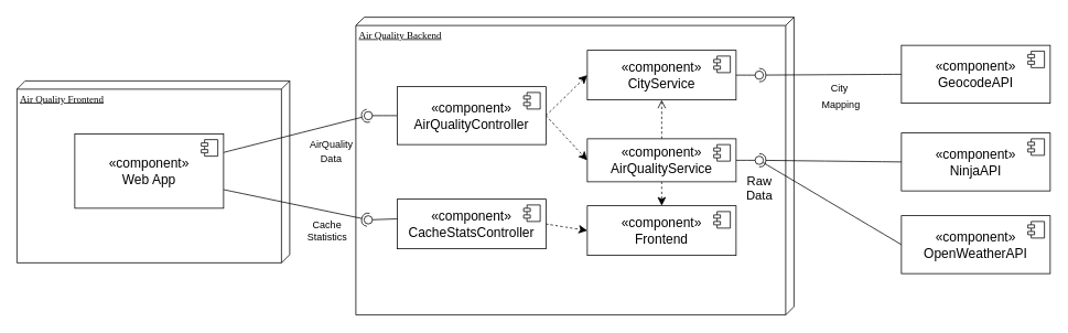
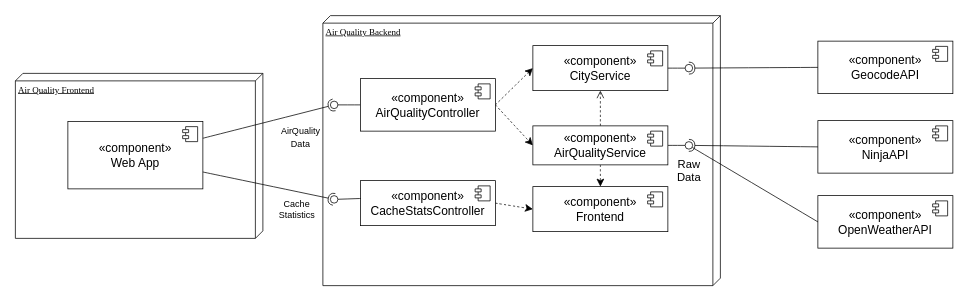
- <mxCell id="42" value="&lt;div&gt;&lt;font style=&quot;font-size: 12px;&quot;&gt;City&lt;/font&gt;&lt;/div&gt;&lt;div&gt;&lt;font style=&quot;font-size: 12px;&quot;&gt;&amp;nbsp;Mapping&lt;/font&gt;&lt;/div&gt;" style="text;html=1;align=center;verticalAlign=middle;resizable=0;points=[];autosize=1;strokeColor=none;fillColor=none;fontSize=16;" vertex="1" parent="1"><mxGeometry x="980" y="89" width="70" height="50" as="geometry" /></mxCell>
